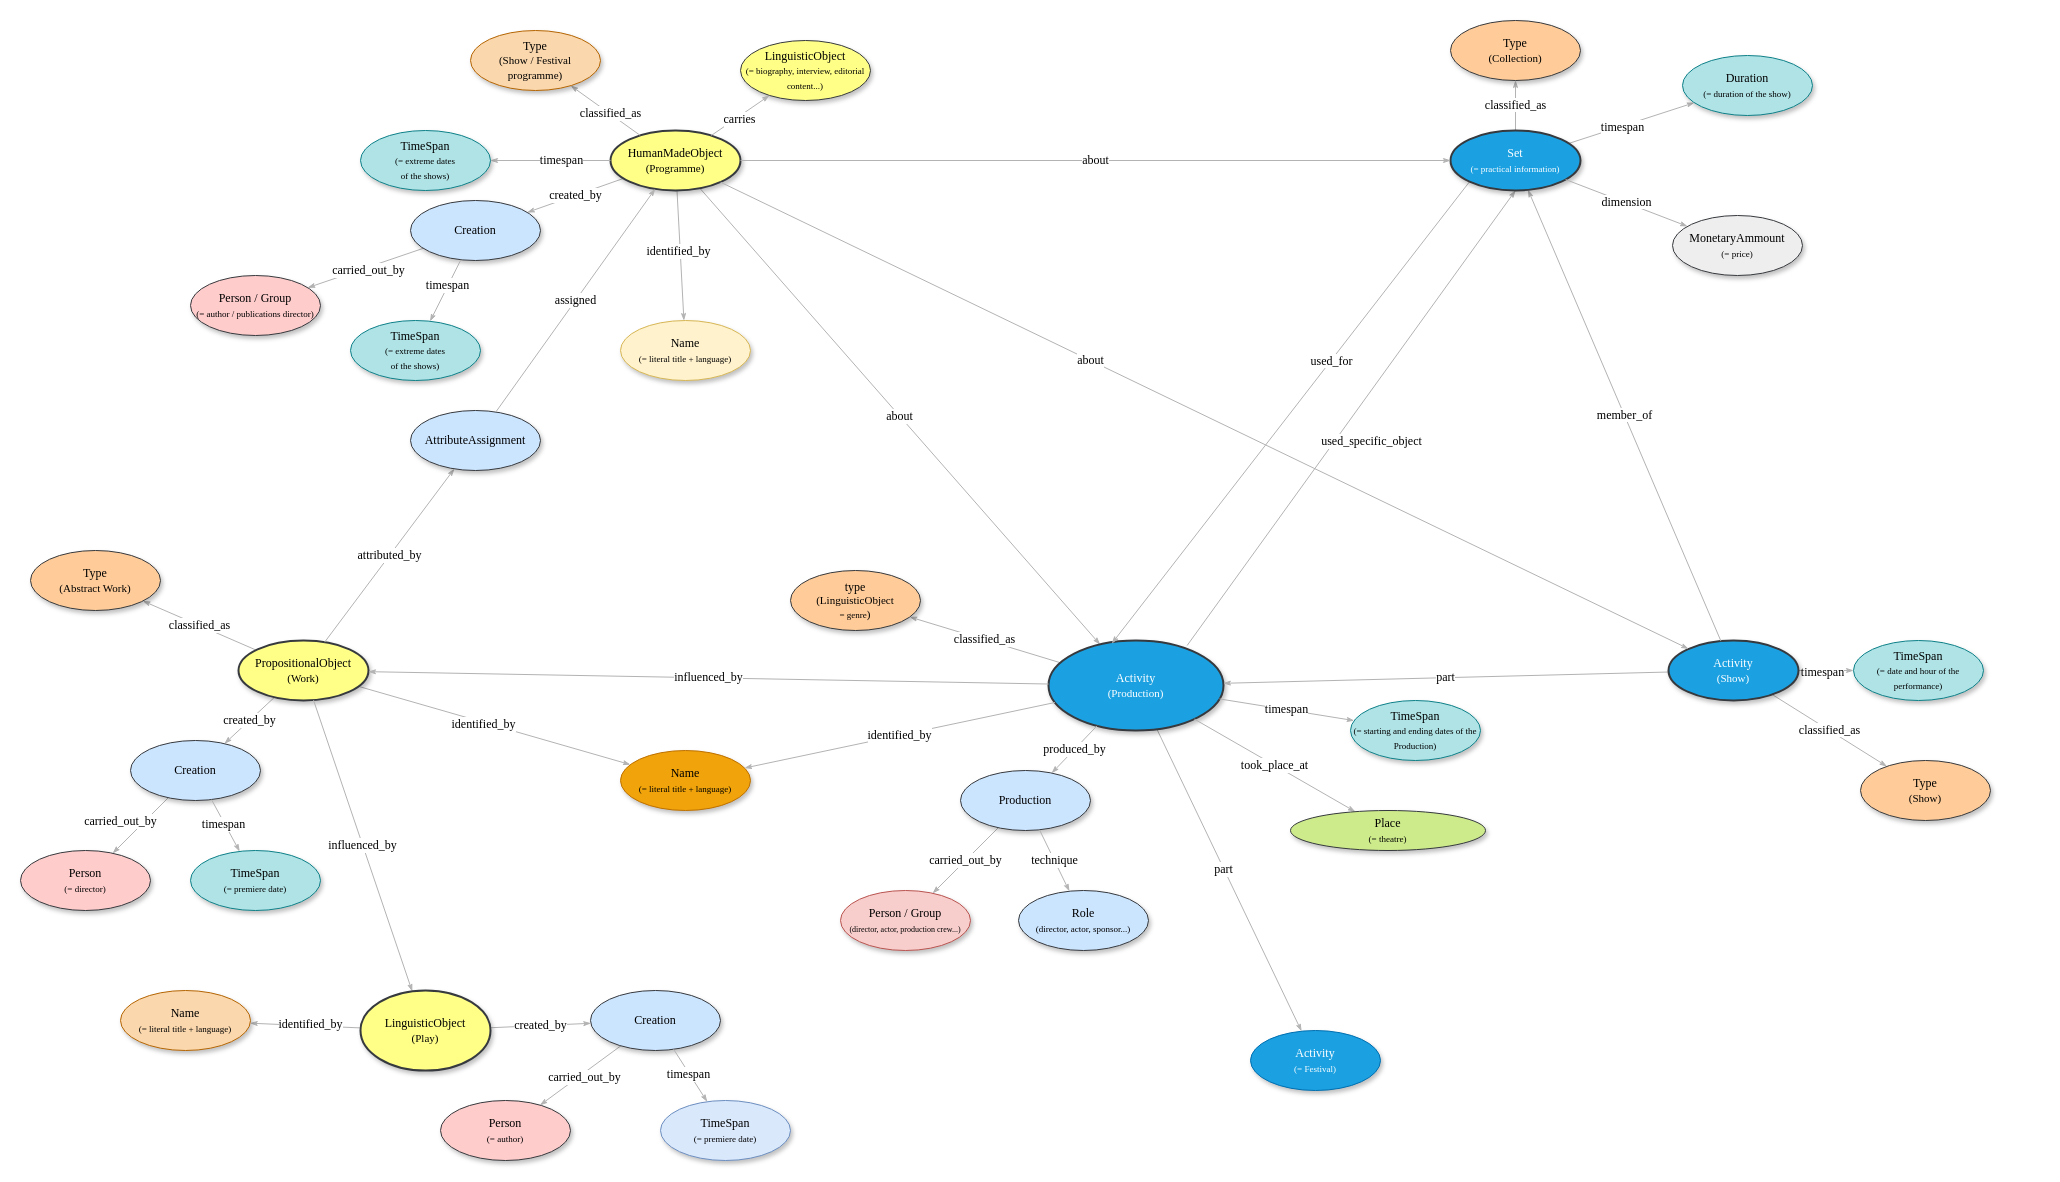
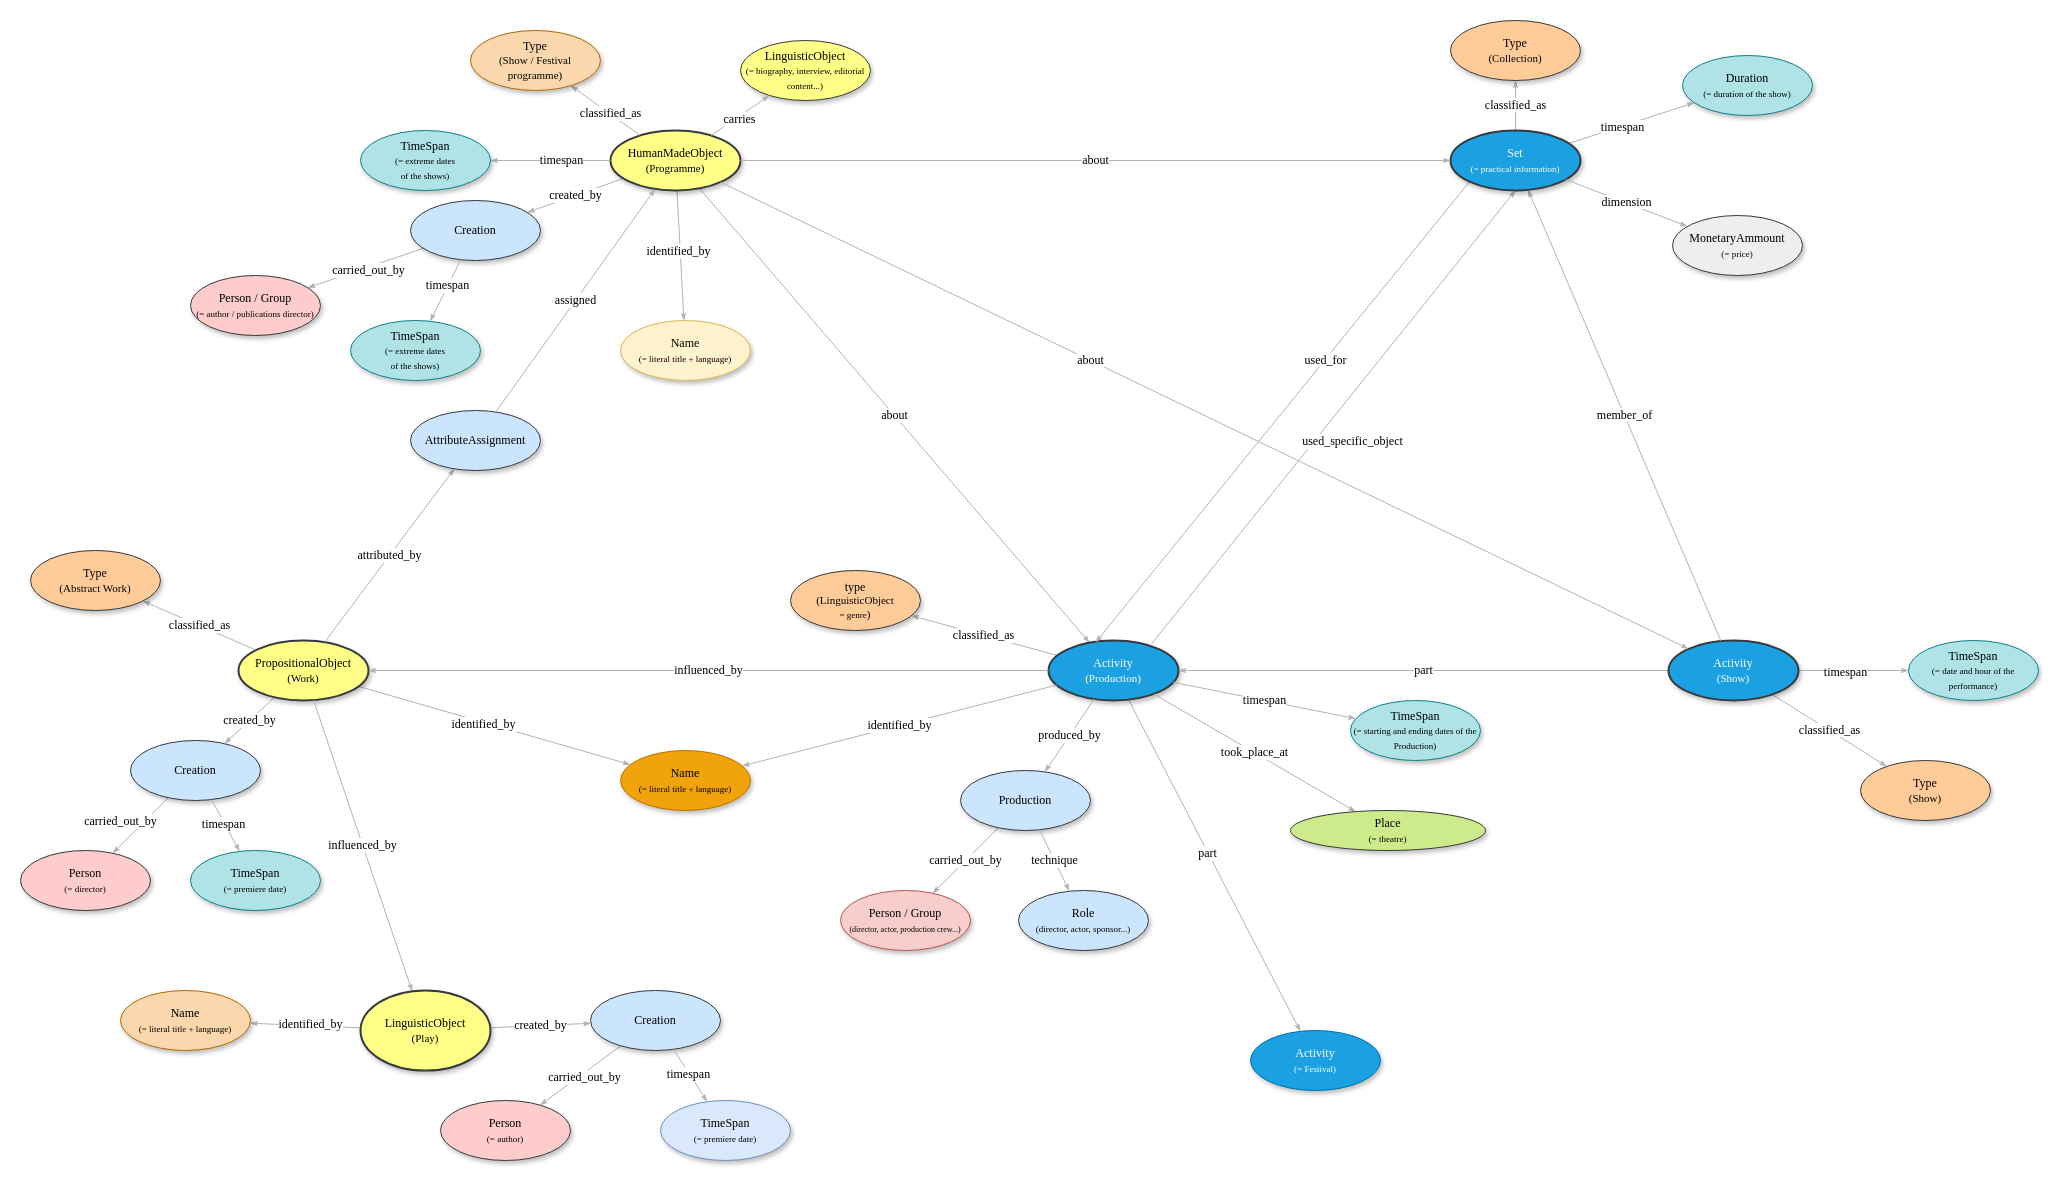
- <mxCell id="43" value="&lt;span&gt;TimeSpan&lt;/span&gt;&lt;div&gt;&lt;span&gt;&lt;font style=&quot;font-size: 9px;&quot;&gt;(= date and hour of the performance)&lt;/font&gt;&lt;/span&gt;&lt;/div&gt;" style="ellipse;whiteSpace=wrap;html=1;rounded=0;shadow=1;comic=0;labelBackgroundColor=none;strokeWidth=1;fontFamily=Verdana;fontSize=12;align=center;fillColor=#b0e3e6;strokeColor=#0e8088;" parent="1" vertex="1"><mxGeometry x="1853" y="640" width="130" height="60" as="geometry" /></mxCell>
+ <mxCell id="43" value="&lt;span&gt;TimeSpan&lt;/span&gt;&lt;div&gt;&lt;span&gt;&lt;font style=&quot;font-size: 9px;&quot;&gt;(= date and hour of the performance)&lt;/font&gt;&lt;/span&gt;&lt;/div&gt;" style="ellipse;whiteSpace=wrap;html=1;rounded=0;shadow=1;comic=0;labelBackgroundColor=none;strokeWidth=1;fontFamily=Verdana;fontSize=12;align=center;fillColor=#b0e3e6;strokeColor=#0e8088;" parent="1" vertex="1"><mxGeometry x="1908" y="640" width="130" height="60" as="geometry" /></mxCell>
- <mxCell id="22" value="&lt;div&gt;Activity&lt;/div&gt;&lt;div&gt;&lt;font style=&quot;font-size: 11px;&quot;&gt;(Production)&lt;/font&gt;&lt;/div&gt;" style="ellipse;whiteSpace=wrap;html=1;rounded=0;shadow=1;comic=0;labelBackgroundColor=none;strokeWidth=2;fontFamily=Verdana;fontSize=12;align=center;fillColor=#1ba1e2;strokeColor=#36393D;fontColor=#ffffff;" parent="1" vertex="1"><mxGeometry x="1048" y="640" width="175" height="90" as="geometry" /></mxCell>
+ <mxCell id="22" value="&lt;div&gt;Activity&lt;/div&gt;&lt;div&gt;&lt;font style=&quot;font-size: 11px;&quot;&gt;(Production)&lt;/font&gt;&lt;/div&gt;" style="ellipse;whiteSpace=wrap;html=1;rounded=0;shadow=1;comic=0;labelBackgroundColor=none;strokeWidth=2;fontFamily=Verdana;fontSize=12;align=center;fillColor=#1ba1e2;strokeColor=#36393D;fontColor=#ffffff;" parent="1" vertex="1"><mxGeometry x="1048" y="640" width="130" height="60" as="geometry" /></mxCell>
